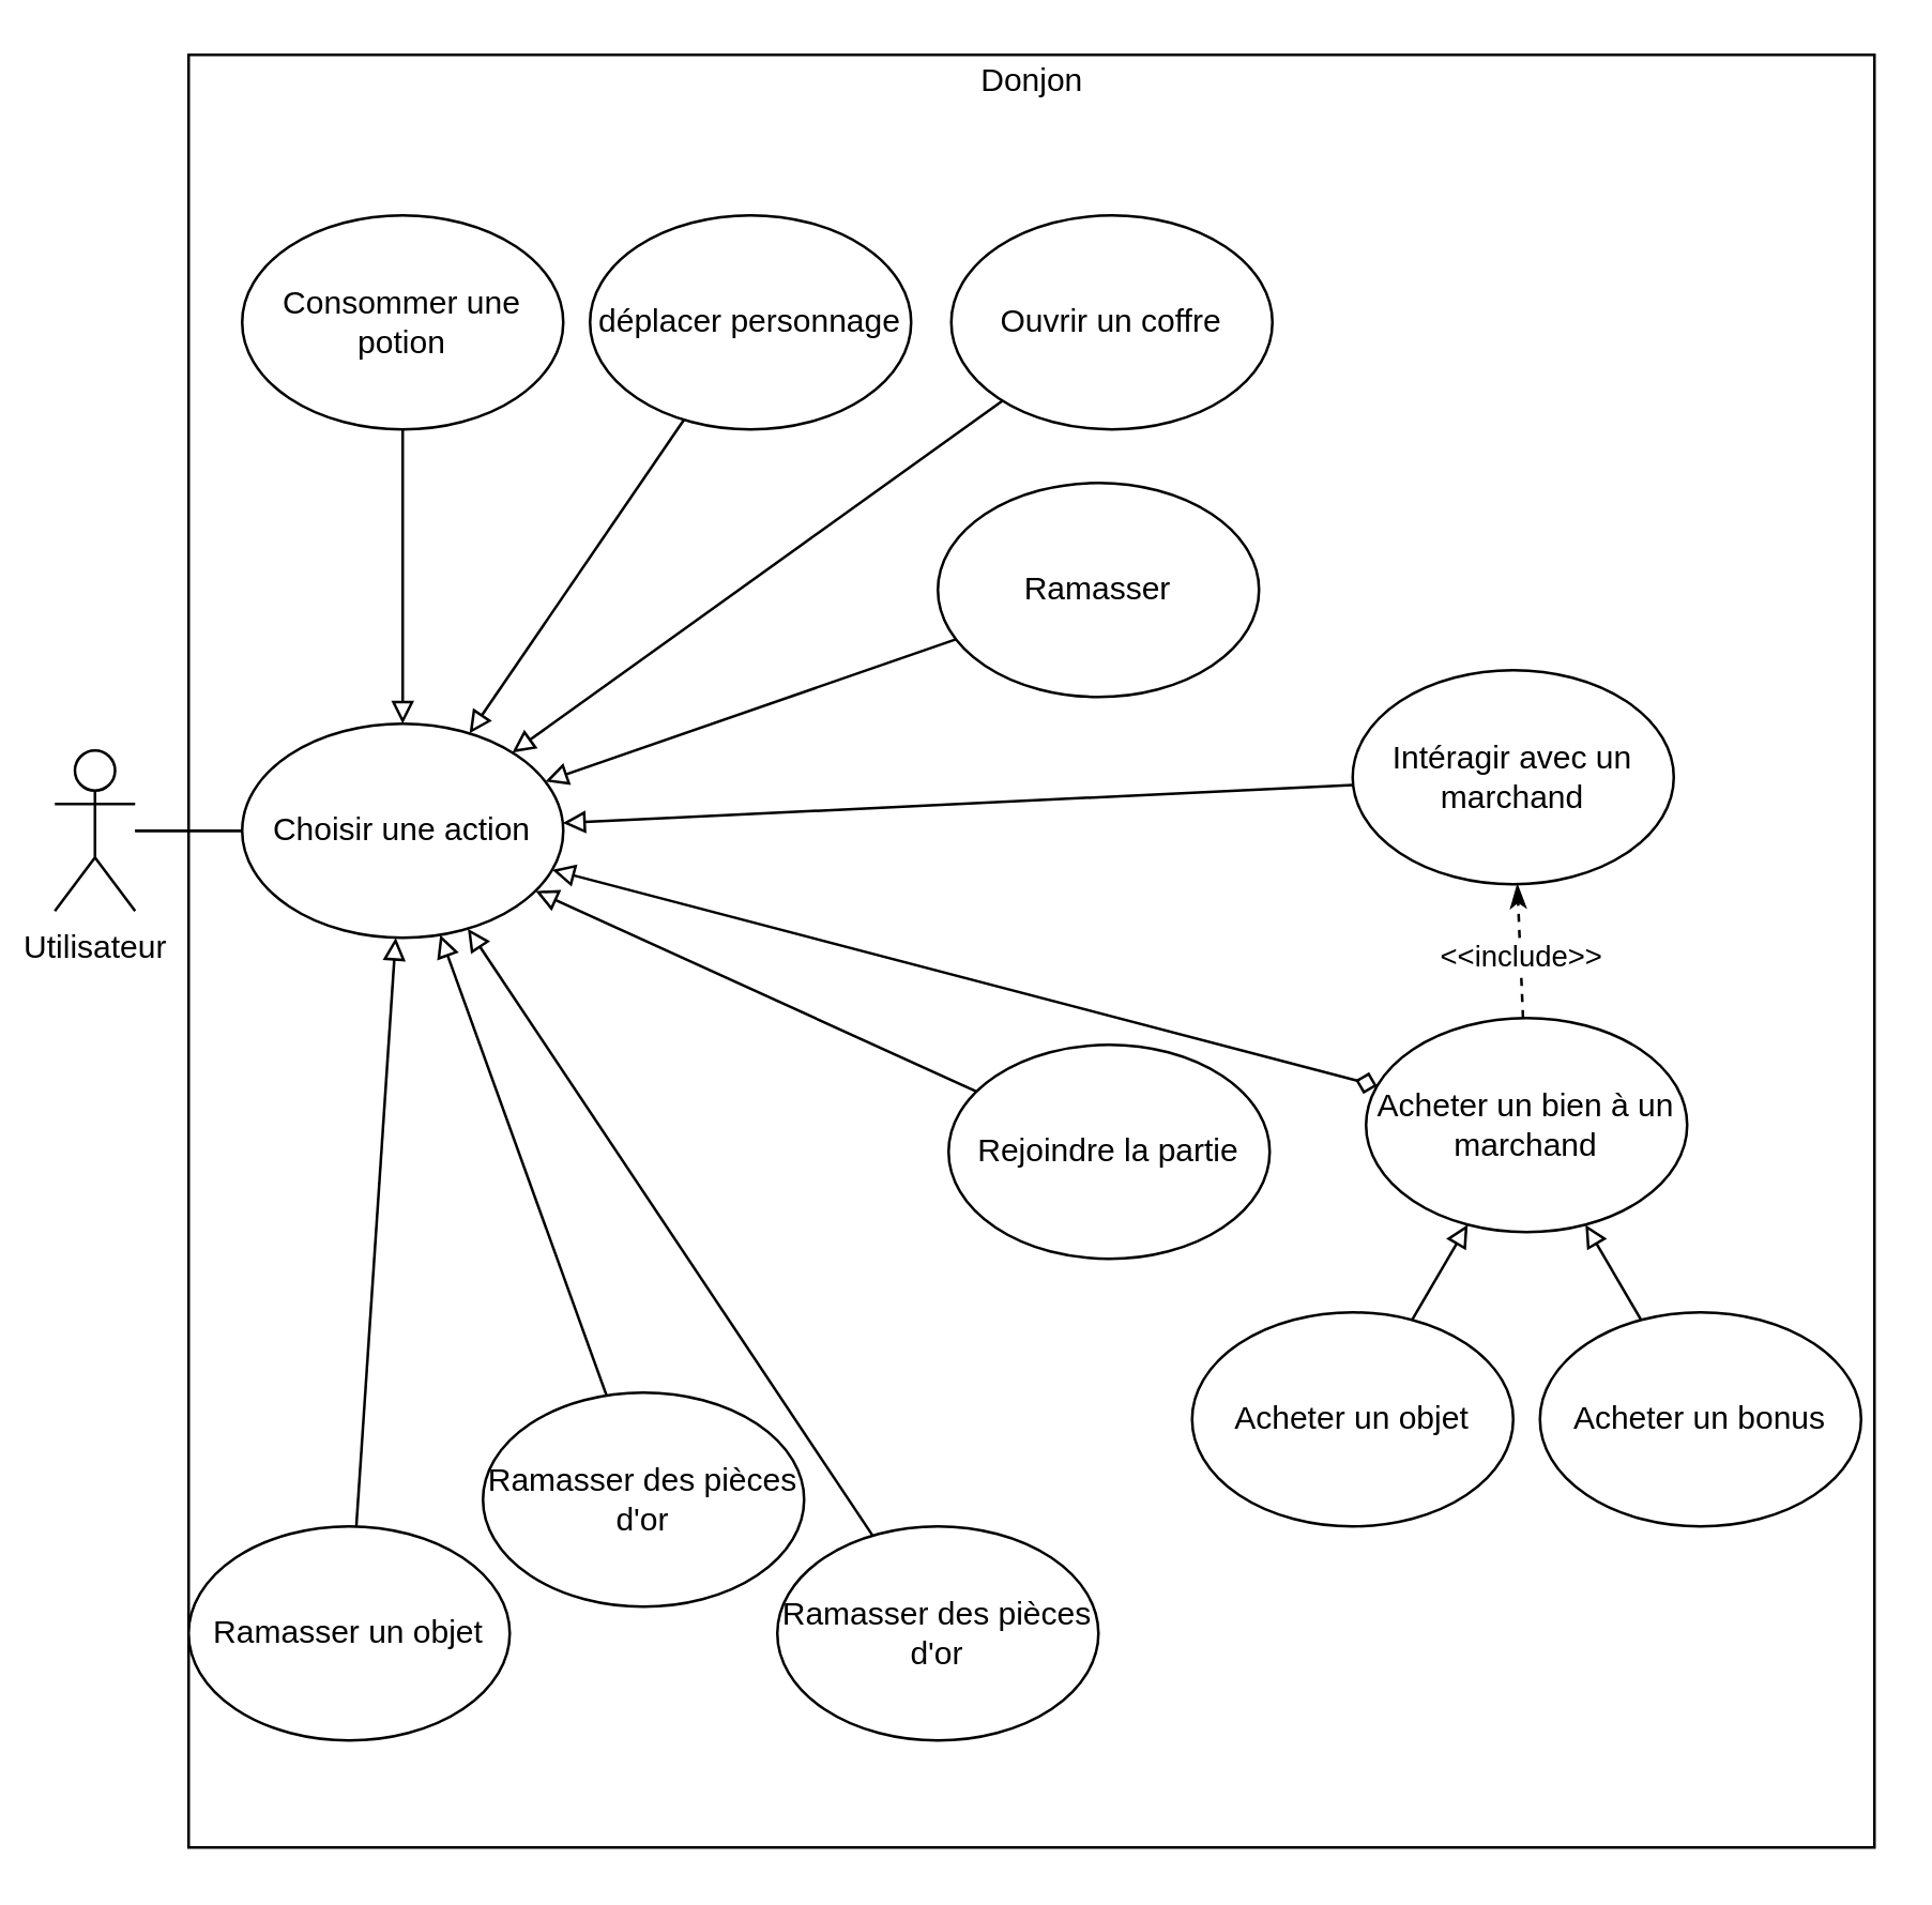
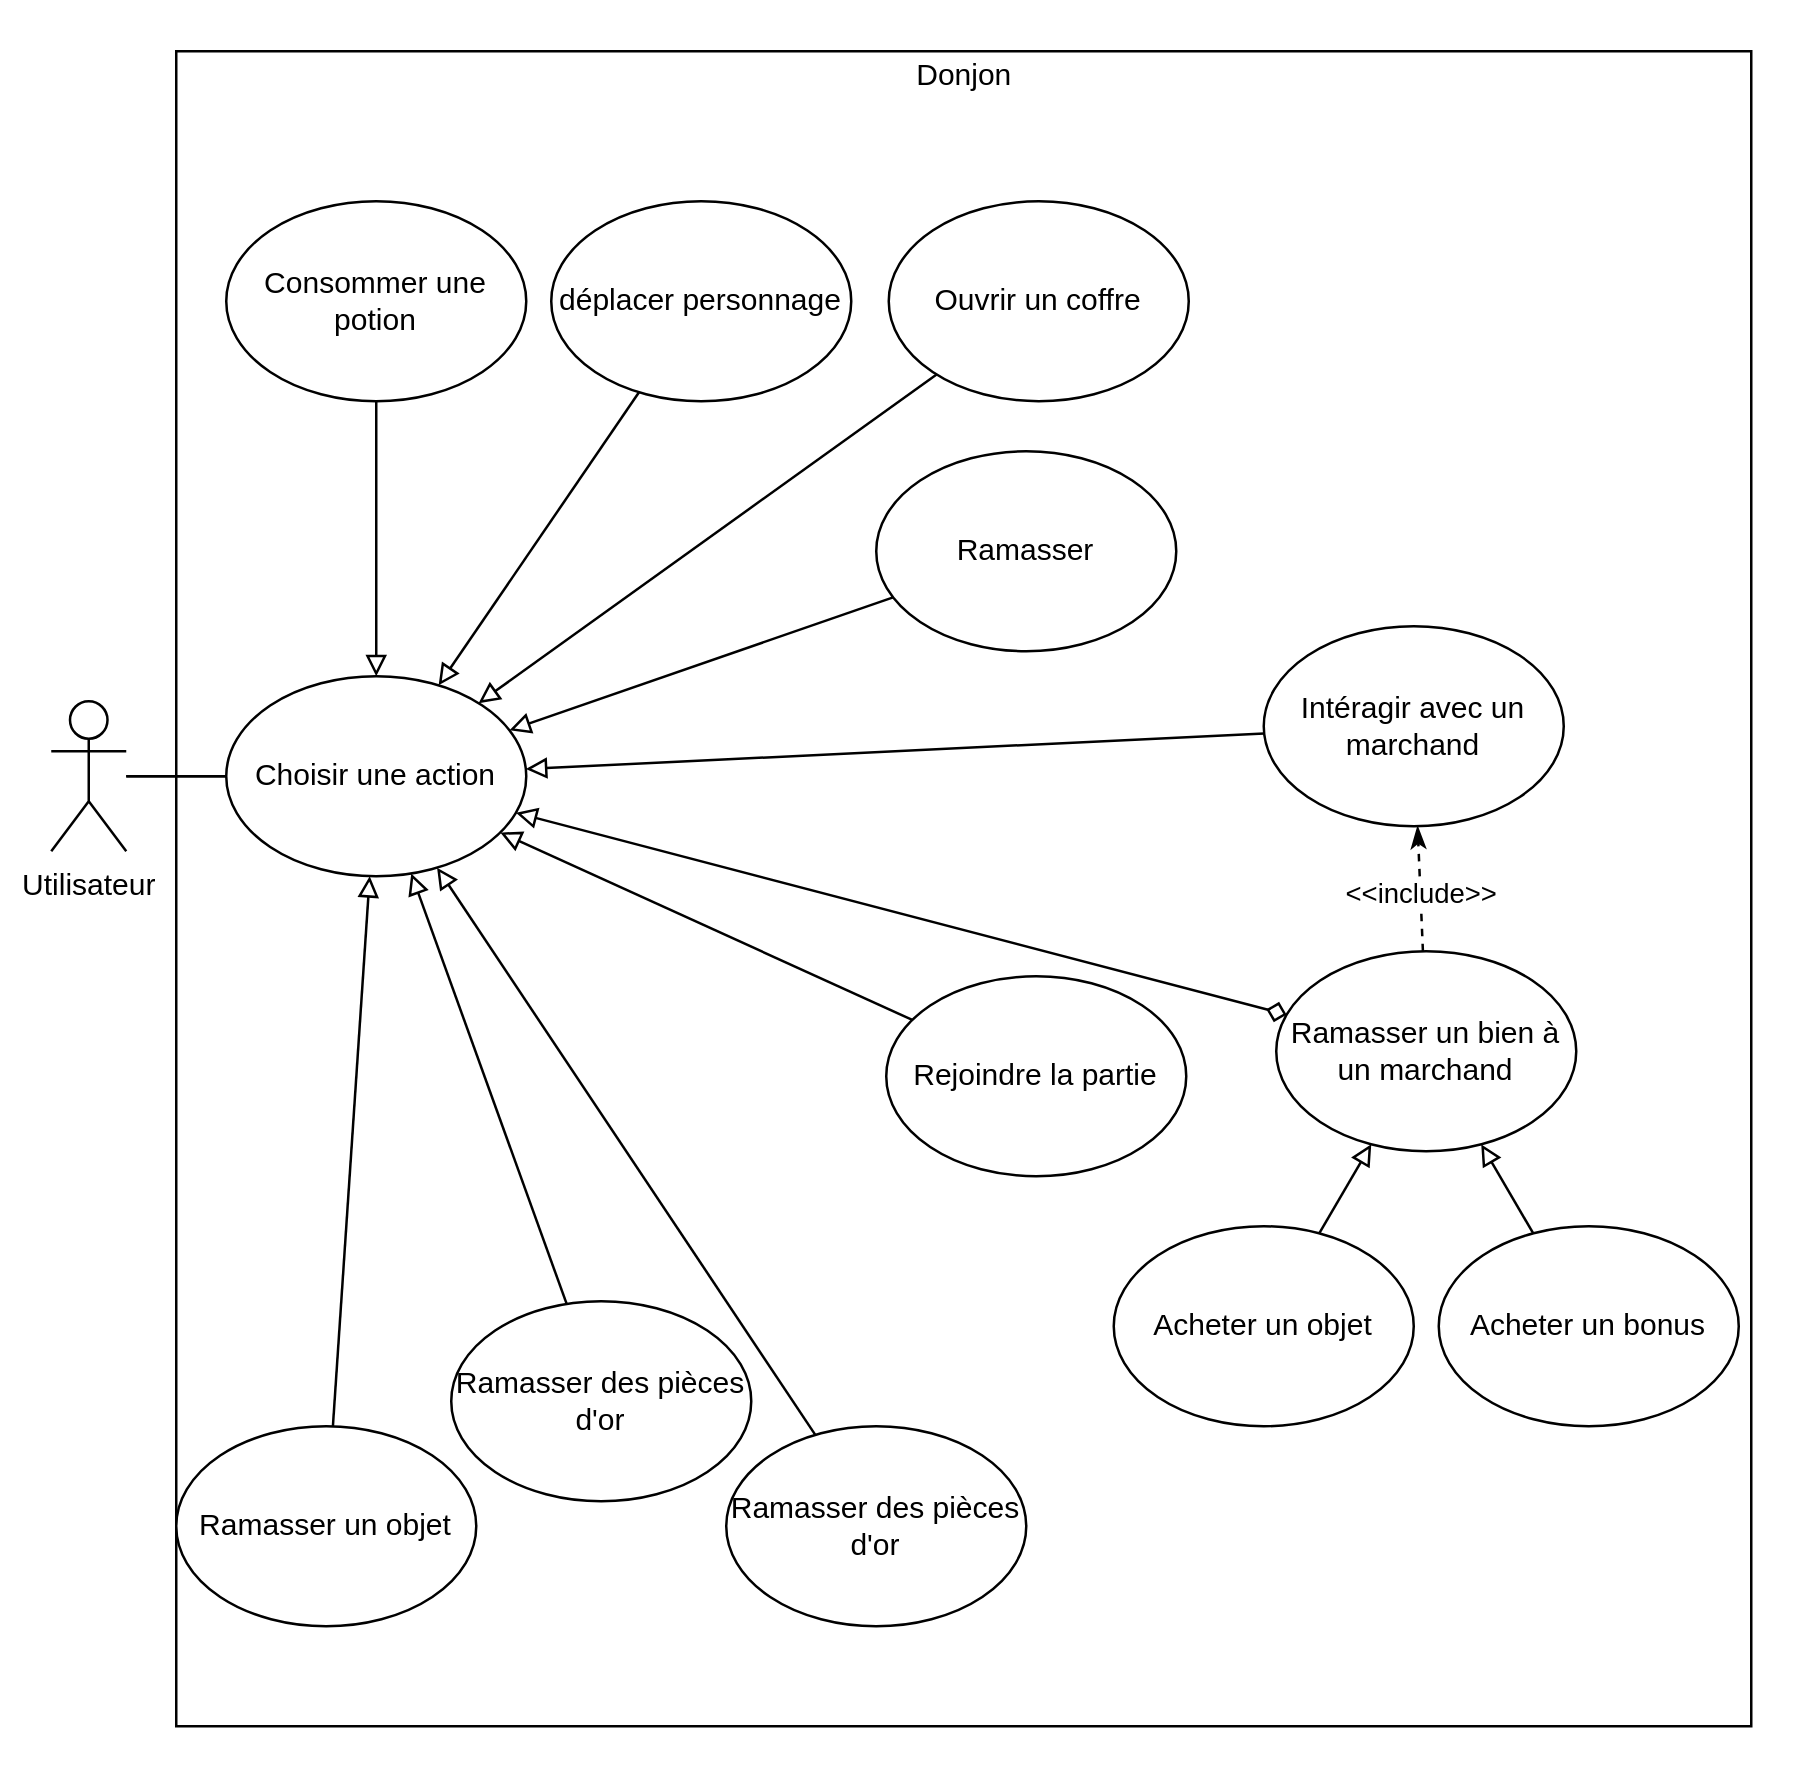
- <mxCell id="11" value="Acheter un bien à un marchand" style="ellipse;whiteSpace=wrap;html=1;" parent="1" vertex="1"><mxGeometry x="510" y="380" width="120" height="80" as="geometry" /></mxCell>
+ <mxCell id="11" value="Ramasser un bien à un marchand" style="ellipse;whiteSpace=wrap;html=1;" parent="1" vertex="1"><mxGeometry x="510" y="380" width="120" height="80" as="geometry" /></mxCell>
